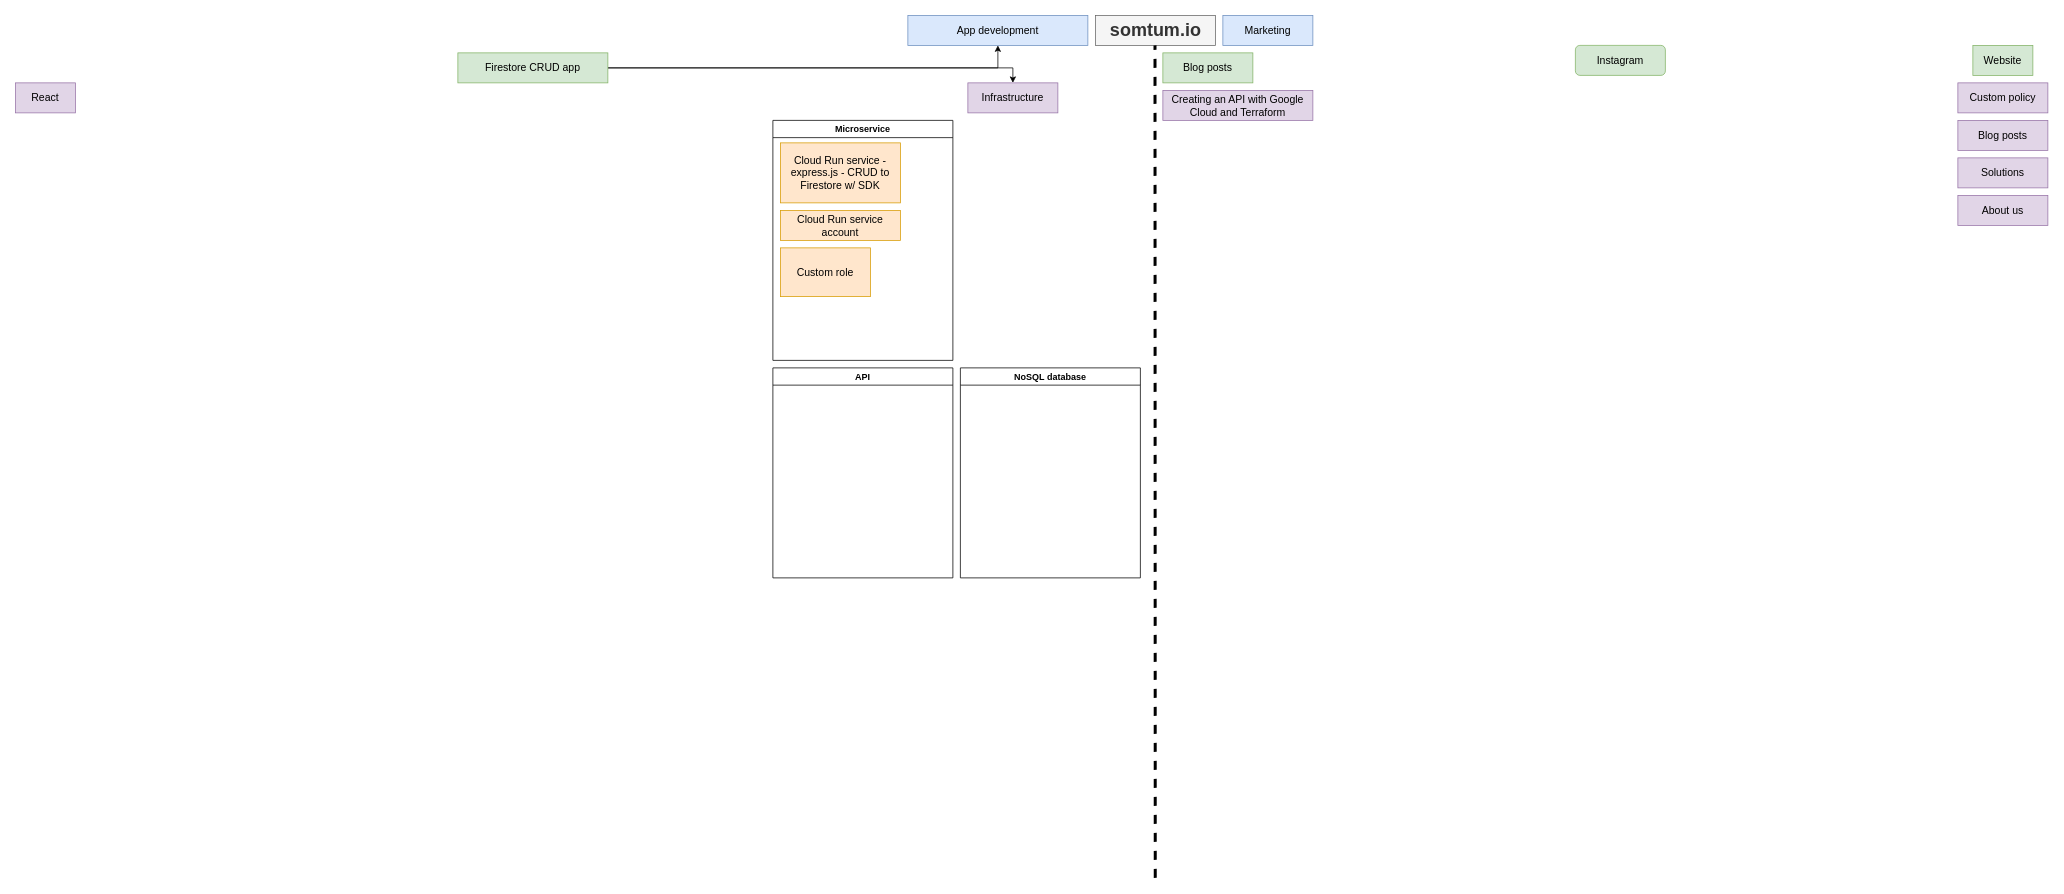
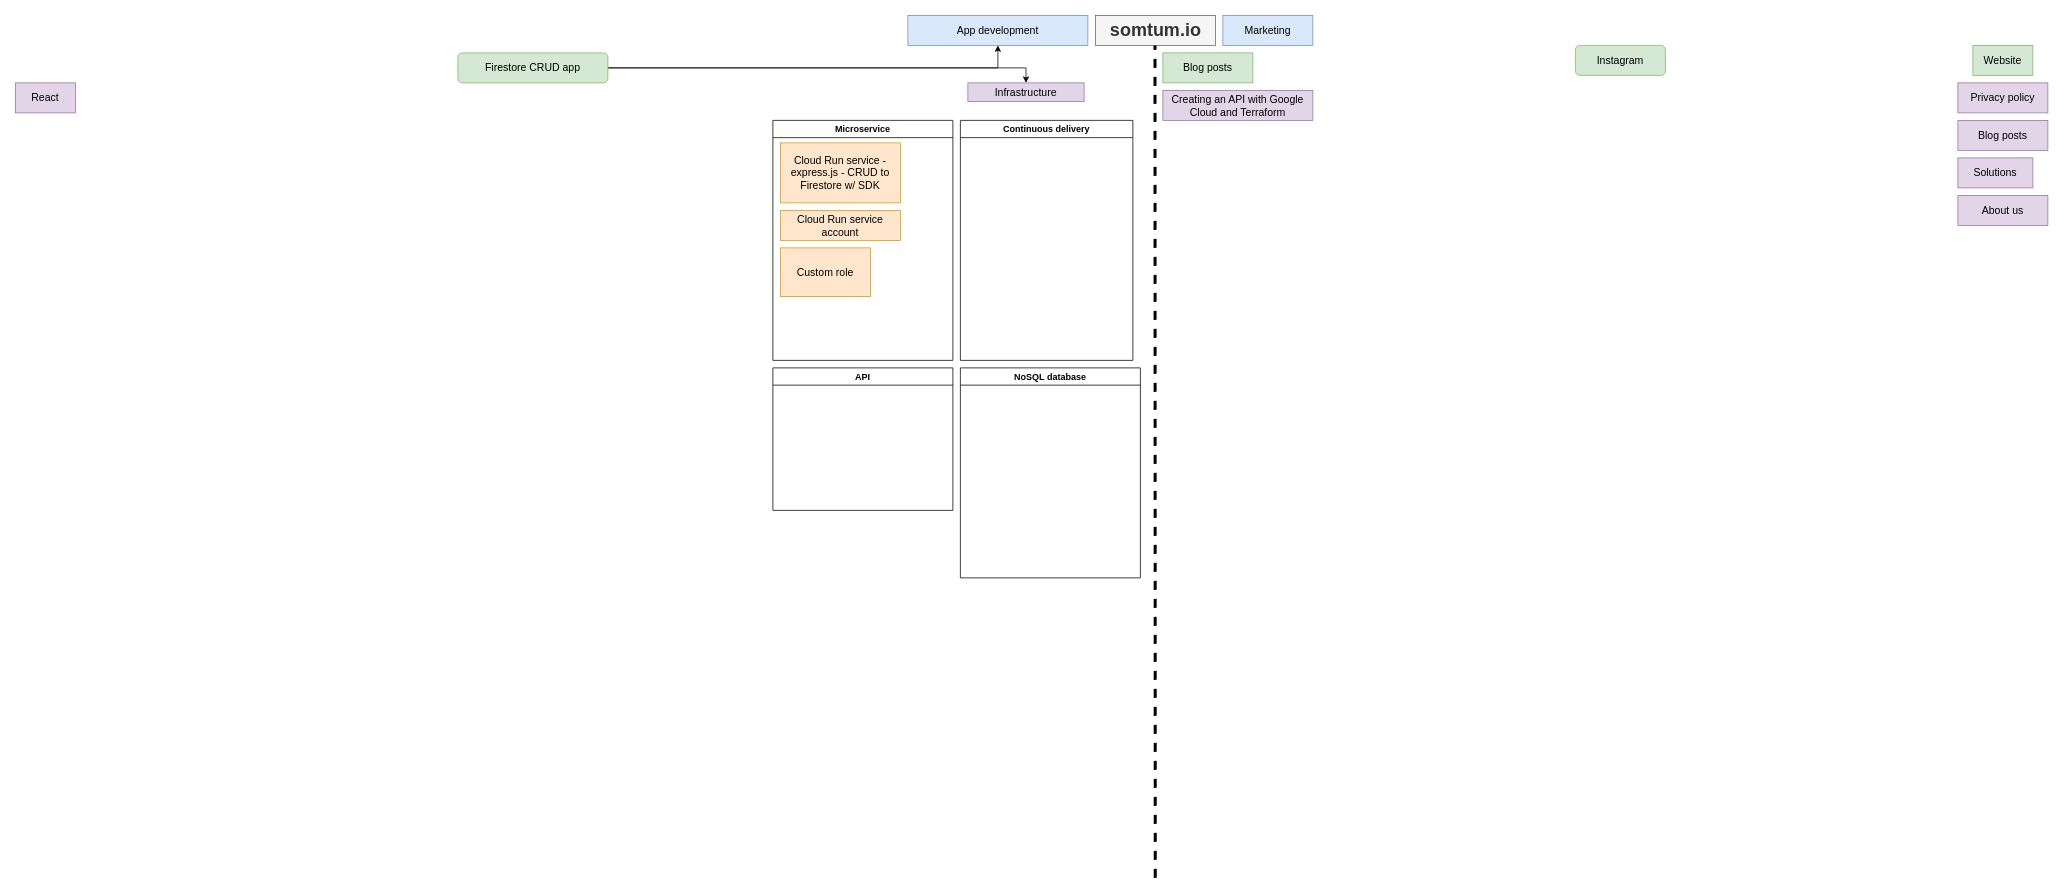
- <mxCell id="7" value="&lt;font style=&quot;font-size: 14px&quot;&gt;Firestore CRUD app&lt;br&gt;&lt;/font&gt;" style="rounded=0;whiteSpace=wrap;html=1;fillColor=#d5e8d4;strokeColor=#82b366;" parent="1" vertex="1"><mxGeometry x="610" y="70" width="200" height="40" as="geometry" /></mxCell>
+ <mxCell id="7" value="&lt;font style=&quot;font-size: 14px&quot;&gt;Firestore CRUD app&lt;br&gt;&lt;/font&gt;" style="whiteSpace=wrap;html=1;fillColor=#d5e8d4;strokeColor=#82b366;rounded=1;" parent="1" vertex="1"><mxGeometry x="610" y="70" width="200" height="40" as="geometry" /></mxCell>
- <mxCell id="15" value="&lt;span style=&quot;font-size: 14px&quot;&gt;Infrastructure&lt;/span&gt;" style="rounded=0;whiteSpace=wrap;html=1;fillColor=#e1d5e7;strokeColor=#9673a6;" parent="1" vertex="1"><mxGeometry x="1290" y="110" width="120" height="40" as="geometry" /></mxCell>
+ <mxCell id="15" value="&lt;span style=&quot;font-size: 14px&quot;&gt;Infrastructure&lt;/span&gt;" style="rounded=0;whiteSpace=wrap;html=1;fillColor=#e1d5e7;strokeColor=#9673a6;" parent="1" vertex="1"><mxGeometry x="1290" y="110" width="155" height="25" as="geometry" /></mxCell>
- <mxCell id="12" value="Custom policy" style="rounded=0;whiteSpace=wrap;html=1;fontSize=14;fillColor=#e1d5e7;strokeColor=#9673a6;" parent="1" vertex="1"><mxGeometry x="2610" y="110" width="120" height="40" as="geometry" /></mxCell>
+ <mxCell id="12" value="Privacy policy" style="rounded=0;whiteSpace=wrap;html=1;fontSize=14;fillColor=#e1d5e7;strokeColor=#9673a6;" parent="1" vertex="1"><mxGeometry x="2610" y="110" width="120" height="40" as="geometry" /></mxCell>
- <mxCell id="18" value="Solutions" style="rounded=0;whiteSpace=wrap;html=1;fontSize=14;fillColor=#e1d5e7;strokeColor=#9673a6;" parent="1" vertex="1"><mxGeometry x="2610" y="210" width="120" height="40" as="geometry" /></mxCell>
+ <mxCell id="18" value="Solutions" style="rounded=0;whiteSpace=wrap;html=1;fontSize=14;fillColor=#e1d5e7;strokeColor=#9673a6;" parent="1" vertex="1"><mxGeometry x="2610" y="210" width="100" height="40" as="geometry" /></mxCell>
+ <mxCell id="24" value="Continuous delivery" style="swimlane;" vertex="1" parent="1"><mxGeometry x="1280" y="160" width="230" height="320" as="geometry" /></mxCell>
- <mxCell id="25" value="API" style="swimlane;" vertex="1" parent="1"><mxGeometry x="1030" y="490" width="240" height="280" as="geometry" /></mxCell>
+ <mxCell id="25" value="API" style="swimlane;" vertex="1" parent="1"><mxGeometry x="1030" y="490" width="240" height="190" as="geometry" /></mxCell>
